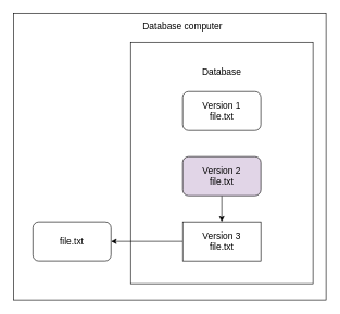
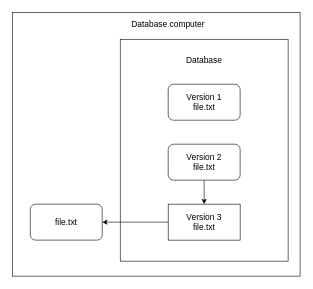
- <mxCell id="8" value="Database" style="rounded=0;whiteSpace=wrap;html=1;fontSize=14;strokeColor=none;" parent="1" vertex="1"><mxGeometry x="280" y="100" width="120" height="20" as="geometry" /></mxCell>
+ <mxCell id="8" value="Database" style="rounded=0;whiteSpace=wrap;html=1;fontSize=14;strokeColor=none;" parent="1" vertex="1"><mxGeometry x="280" y="90" width="120" height="20" as="geometry" /></mxCell>
- <mxCell id="10" value="Version 2&lt;div&gt;file.txt&lt;/div&gt;" style="rounded=1;whiteSpace=wrap;html=1;fontSize=14;verticalAlign=middle;fillColor=#e1d5e7;" parent="1" vertex="1"><mxGeometry x="280" y="240" width="120" height="60" as="geometry" /></mxCell>
+ <mxCell id="10" value="Version 2&lt;div&gt;file.txt&lt;/div&gt;" style="rounded=1;whiteSpace=wrap;html=1;fontSize=14;verticalAlign=middle;" parent="1" vertex="1"><mxGeometry x="280" y="240" width="120" height="60" as="geometry" /></mxCell>
